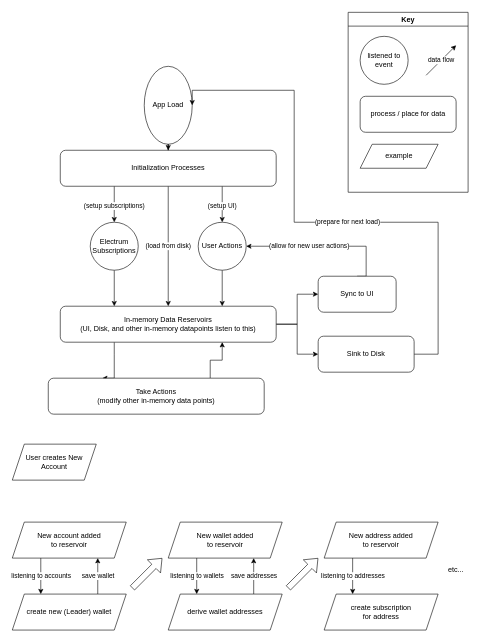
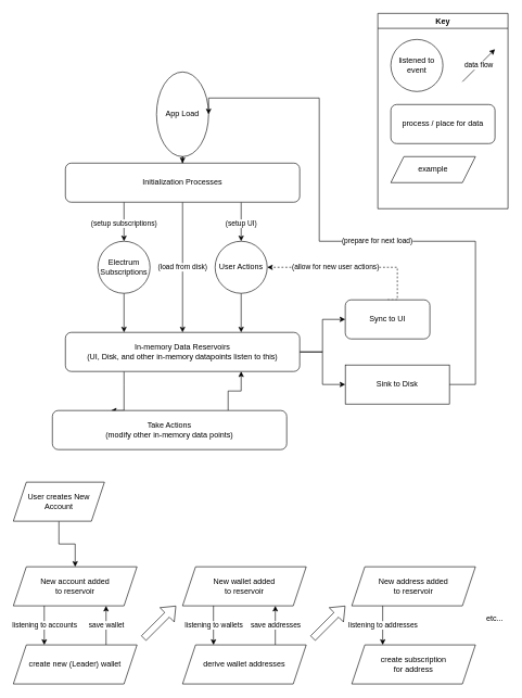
- <mxCell id="16" value="(allow for new user actions)" style="edgeStyle=orthogonalEdgeStyle;rounded=0;orthogonalLoop=1;jettySize=auto;html=1;entryX=1;entryY=0.5;entryDx=0;entryDy=0;exitX=0.5;exitY=0;exitDx=0;exitDy=0;" edge="1" parent="1" source="17" target="3"><mxGeometry x="0.208" relative="1" as="geometry"><Array as="points"><mxPoint x="610" y="410" /></Array><mxPoint as="offset" /></mxGeometry></mxCell>
+ <mxCell id="16" value="(allow for new user actions)" style="edgeStyle=orthogonalEdgeStyle;rounded=0;orthogonalLoop=1;jettySize=auto;html=1;entryX=1;entryY=0.5;entryDx=0;entryDy=0;exitX=0.5;exitY=0;exitDx=0;exitDy=0;dashed=1;" edge="1" parent="1" source="17" target="3"><mxGeometry x="0.208" relative="1" as="geometry"><Array as="points"><mxPoint x="610" y="410" /></Array><mxPoint as="offset" /></mxGeometry></mxCell>
- <mxCell id="13" value="Sink to Disk" style="rounded=1;whiteSpace=wrap;html=1;" vertex="1" parent="1"><mxGeometry x="530" y="560" width="160" height="60" as="geometry" /></mxCell>
+ <mxCell id="13" value="Sink to Disk" style="whiteSpace=wrap;html=1;rounded=0;" vertex="1" parent="1"><mxGeometry x="530" y="560" width="160" height="60" as="geometry" /></mxCell>
+ <mxCell id="31" style="edgeStyle=orthogonalEdgeStyle;rounded=0;orthogonalLoop=1;jettySize=auto;html=1;" edge="1" parent="1" source="32" target="30"><mxGeometry relative="1" as="geometry" /></mxCell>
